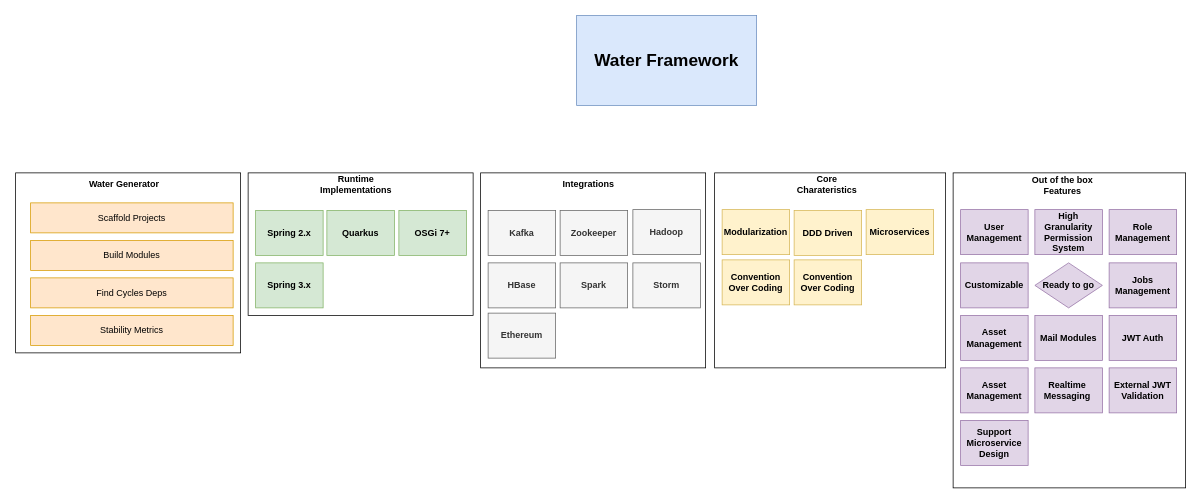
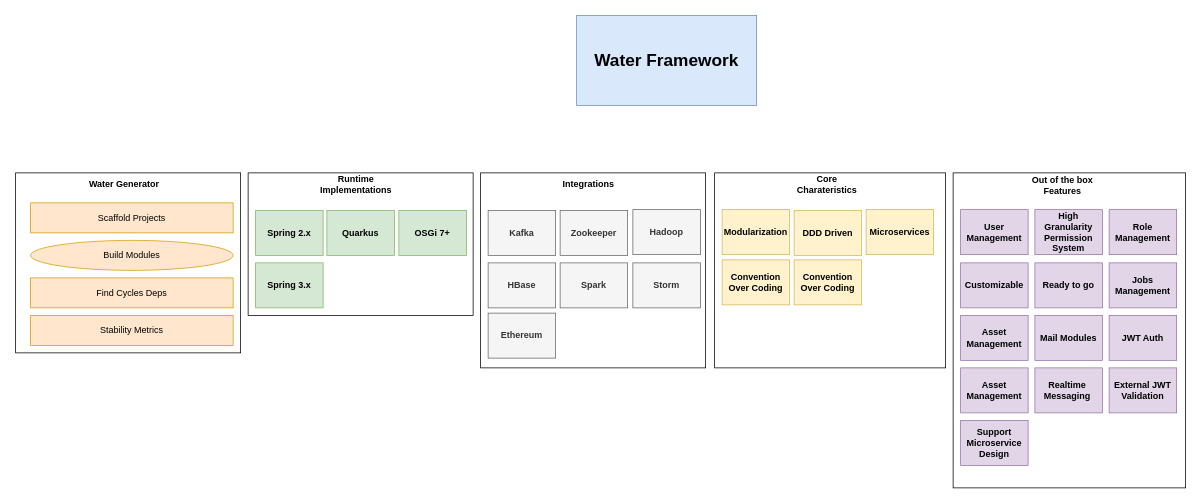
- <mxCell id="13" value="&lt;span style=&quot;font-weight: normal;&quot;&gt;Build Modules&lt;/span&gt;" style="rounded=0;whiteSpace=wrap;html=1;fontStyle=1;fillColor=#ffe6cc;strokeColor=#d79b00;" vertex="1" parent="1"><mxGeometry x="40" y="320" width="270" height="40" as="geometry" /></mxCell>
+ <mxCell id="13" value="&lt;span style=&quot;font-weight: normal;&quot;&gt;Build Modules&lt;/span&gt;" style="ellipse;whiteSpace=wrap;html=1;fontStyle=1;fillColor=#ffe6cc;strokeColor=#d79b00;" vertex="1" parent="1"><mxGeometry x="40" y="320" width="270" height="40" as="geometry" /></mxCell>
- <mxCell id="34" value="Ready to go" style="rhombus;whiteSpace=wrap;html=1;fillColor=#e1d5e7;strokeColor=#9673a6;fontStyle=1;" vertex="1" parent="1"><mxGeometry x="1379" y="350" width="90" height="60" as="geometry" /></mxCell>
+ <mxCell id="34" value="Ready to go" style="rounded=0;whiteSpace=wrap;html=1;fillColor=#e1d5e7;strokeColor=#9673a6;fontStyle=1;" vertex="1" parent="1"><mxGeometry x="1379" y="350" width="90" height="60" as="geometry" /></mxCell>
